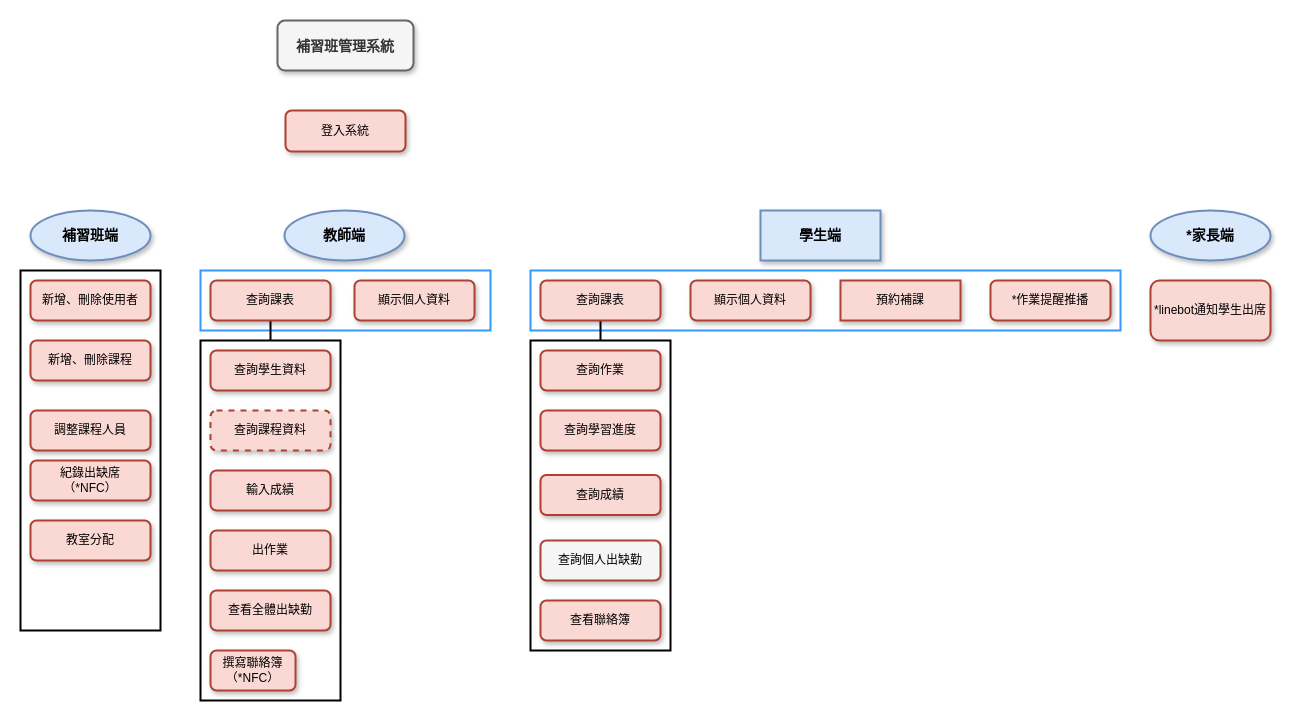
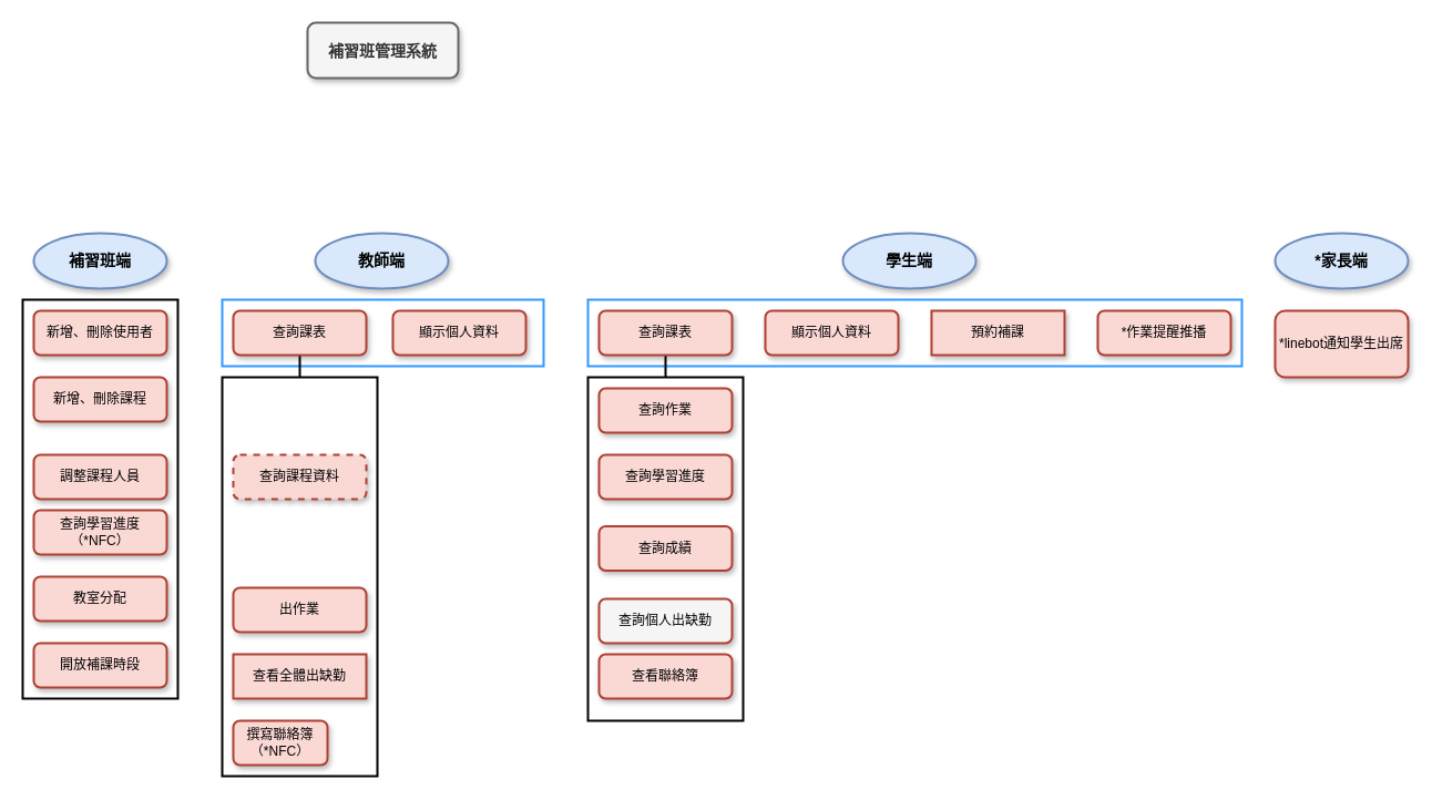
- <mxCell id="30" value="登入系統" style="rounded=1;whiteSpace=wrap;html=1;shadow=1;labelBackgroundColor=none;strokeColor=#ae4132;strokeWidth=2;fillColor=#fad9d5;" vertex="1" parent="1"><mxGeometry x="285" y="110" width="120" height="41" as="geometry" /></mxCell>
- <mxCell id="13" value="&lt;font style=&quot;font-size: 14px&quot;&gt;&lt;span&gt;學生端&lt;/span&gt;&lt;/font&gt;" style="whiteSpace=wrap;html=1;shadow=1;strokeColor=#6c8ebf;strokeWidth=2;gradientDirection=west;fillColor=#dae8fc;fontStyle=1;labelBackgroundColor=none;rounded=0;" vertex="1" parent="1"><mxGeometry x="760" y="210" width="120" height="50" as="geometry" /></mxCell>
+ <mxCell id="13" value="&lt;font style=&quot;font-size: 14px&quot;&gt;&lt;span&gt;學生端&lt;/span&gt;&lt;/font&gt;" style="ellipse;whiteSpace=wrap;html=1;shadow=1;strokeColor=#6c8ebf;strokeWidth=2;gradientDirection=west;fillColor=#dae8fc;fontStyle=1;labelBackgroundColor=none;" vertex="1" parent="1"><mxGeometry x="760" y="210" width="120" height="50" as="geometry" /></mxCell>
- <mxCell id="18" value="查詢學生資料" style="rounded=1;whiteSpace=wrap;html=1;shadow=1;labelBackgroundColor=none;strokeColor=#ae4132;strokeWidth=2;fillColor=#fad9d5;" vertex="1" parent="1"><mxGeometry x="210" y="350" width="120" height="40" as="geometry" /></mxCell>
- <mxCell id="27" value="紀錄出缺席&lt;br&gt;（*NFC）" style="rounded=1;whiteSpace=wrap;html=1;shadow=1;labelBackgroundColor=none;strokeColor=#ae4132;strokeWidth=2;fillColor=#fad9d5;" vertex="1" parent="1"><mxGeometry x="30" y="460" width="120" height="40" as="geometry" /></mxCell>
+ <mxCell id="27" value="查詢學習進度&lt;br&gt;（*NFC）" style="rounded=1;whiteSpace=wrap;html=1;shadow=1;labelBackgroundColor=none;strokeColor=#ae4132;strokeWidth=2;fillColor=#fad9d5;" vertex="1" parent="1"><mxGeometry x="30" y="460" width="120" height="40" as="geometry" /></mxCell>
- <mxCell id="24" value="輸入成績" style="rounded=1;whiteSpace=wrap;html=1;shadow=1;labelBackgroundColor=none;strokeColor=#ae4132;strokeWidth=2;fillColor=#fad9d5;" vertex="1" parent="1"><mxGeometry x="210" y="470" width="120" height="40" as="geometry" /></mxCell>
+ <mxCell id="25" value="開放補課時段" style="rounded=1;whiteSpace=wrap;html=1;shadow=1;labelBackgroundColor=none;strokeColor=#ae4132;strokeWidth=2;fillColor=#fad9d5;" vertex="1" parent="1"><mxGeometry x="30" y="580" width="120" height="40" as="geometry" /></mxCell>
- <mxCell id="36" value="查看全體出缺勤" style="rounded=1;whiteSpace=wrap;html=1;shadow=1;labelBackgroundColor=none;strokeColor=#ae4132;strokeWidth=2;fillColor=#fad9d5;" vertex="1" parent="1"><mxGeometry x="210" y="590" width="120" height="40" as="geometry" /></mxCell>
+ <mxCell id="36" value="查看全體出缺勤" style="whiteSpace=wrap;html=1;shadow=1;labelBackgroundColor=none;strokeColor=#ae4132;strokeWidth=2;fillColor=#fad9d5;rounded=0;" vertex="1" parent="1"><mxGeometry x="210" y="590" width="120" height="40" as="geometry" /></mxCell>
- <mxCell id="39" value="查看聯絡簿" style="rounded=1;whiteSpace=wrap;html=1;shadow=1;labelBackgroundColor=none;strokeColor=#ae4132;strokeWidth=2;fillColor=#fad9d5;" vertex="1" parent="1"><mxGeometry x="540" y="600" width="120" height="40" as="geometry" /></mxCell>
+ <mxCell id="39" value="查看聯絡簿" style="rounded=1;whiteSpace=wrap;html=1;shadow=1;labelBackgroundColor=none;strokeColor=#ae4132;strokeWidth=2;fillColor=#fad9d5;" vertex="1" parent="1"><mxGeometry x="540" y="590" width="120" height="40" as="geometry" /></mxCell>
